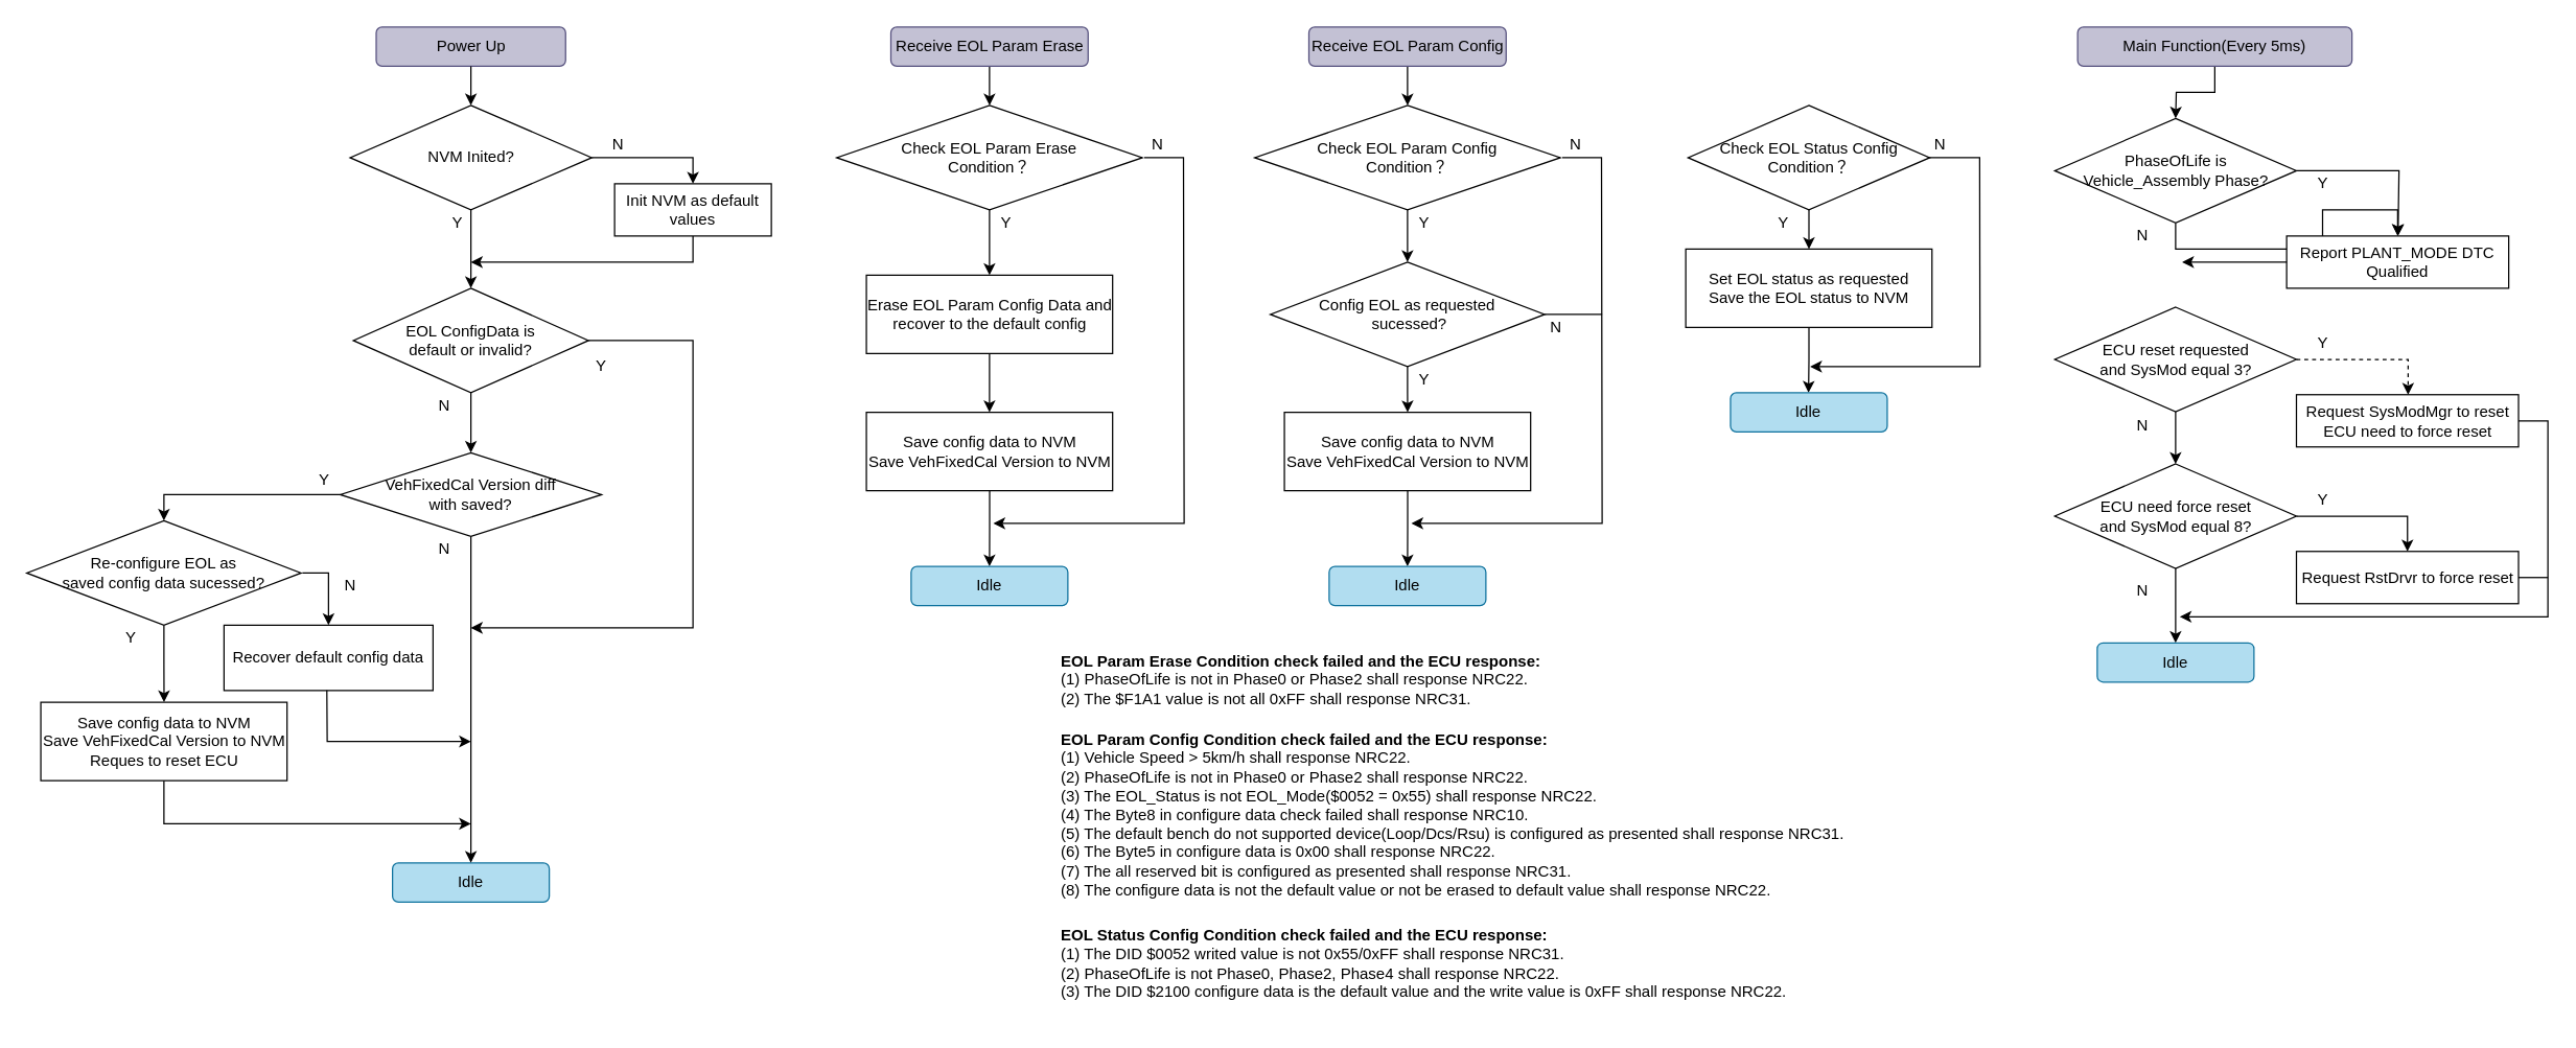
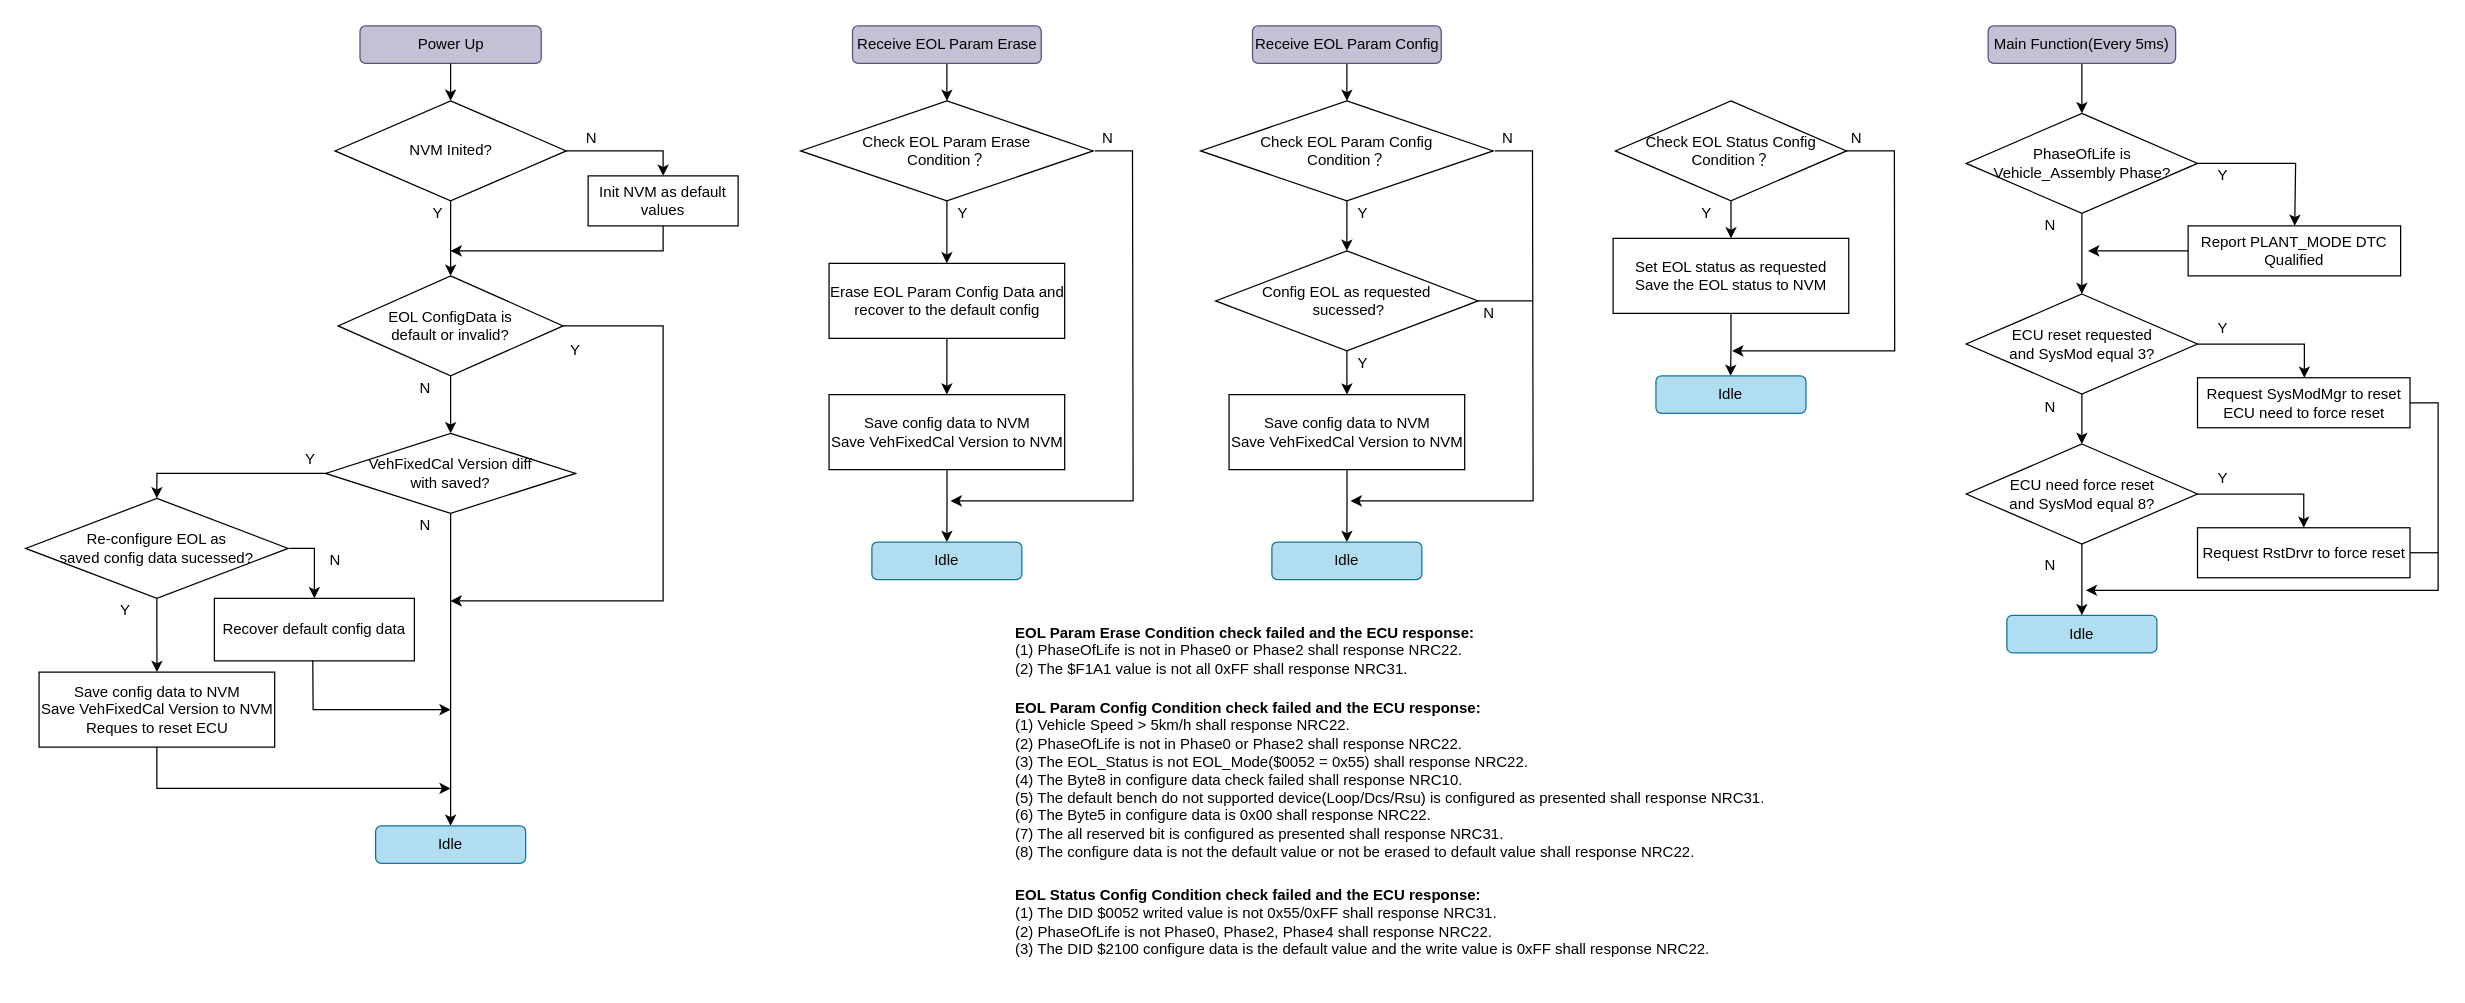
- <mxCell id="53" value="Main Function(Every 5ms)" style="rounded=1;whiteSpace=wrap;html=1;strokeColor=#56517e;fillColor=#C3C1D4;" parent="1" vertex="1"><mxGeometry x="1590" y="20" width="210" height="30" as="geometry" /></mxCell>
+ <mxCell id="53" value="Main Function(Every 5ms)" style="rounded=1;whiteSpace=wrap;html=1;strokeColor=#56517e;fillColor=#C3C1D4;" parent="1" vertex="1"><mxGeometry x="1590" y="20" width="150" height="30" as="geometry" /></mxCell>
- <mxCell id="72" value="" style="edgeStyle=orthogonalEdgeStyle;rounded=0;orthogonalLoop=1;jettySize=auto;html=1;" parent="1" source="73" target="74" edge="1"><mxGeometry relative="1" as="geometry" /></mxCell>
+ <mxCell id="72" value="" style="edgeStyle=orthogonalEdgeStyle;rounded=0;orthogonalLoop=1;jettySize=auto;html=1;" parent="1" source="73" target="56" edge="1"><mxGeometry relative="1" as="geometry" /></mxCell>
- <mxCell id="55" value="" style="edgeStyle=orthogonalEdgeStyle;rounded=0;orthogonalLoop=1;jettySize=auto;html=1;endArrow=classic;endFill=1;dashed=1;" parent="1" source="56" target="60" edge="1"><mxGeometry relative="1" as="geometry"><Array as="points"><mxPoint x="1843" y="274.5" /></Array></mxGeometry></mxCell>
+ <mxCell id="55" value="" style="edgeStyle=orthogonalEdgeStyle;rounded=0;orthogonalLoop=1;jettySize=auto;html=1;endArrow=classic;endFill=1;" parent="1" source="56" target="60" edge="1"><mxGeometry relative="1" as="geometry"><Array as="points"><mxPoint x="1843" y="274.5" /></Array></mxGeometry></mxCell>
